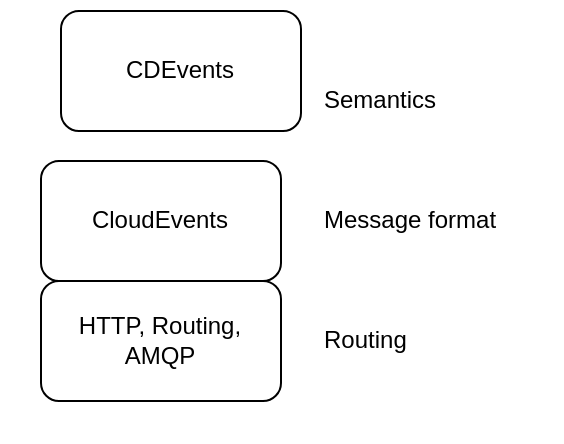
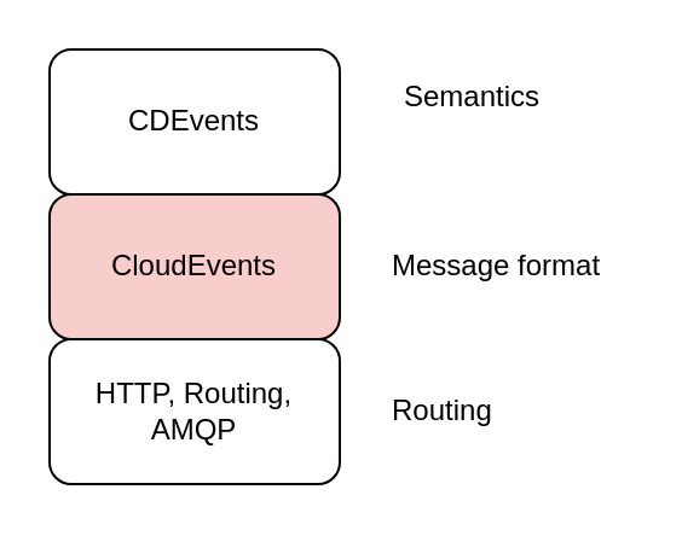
- <mxCell id="4" value="CDEvents" style="rounded=1;whiteSpace=wrap;html=1;" vertex="1" parent="1"><mxGeometry x="30" y="5" width="120" height="60" as="geometry" /></mxCell>
+ <mxCell id="4" value="CDEvents" style="rounded=1;whiteSpace=wrap;html=1;" vertex="1" parent="1"><mxGeometry x="20" y="20" width="120" height="60" as="geometry" /></mxCell>
- <mxCell id="7" value="Semantics" style="text;html=1;strokeColor=none;fillColor=none;align=left;verticalAlign=middle;whiteSpace=wrap;rounded=0;" vertex="1" parent="1"><mxGeometry x="160" y="35" width="100" height="30" as="geometry" /></mxCell>
+ <mxCell id="7" value="Semantics" style="text;html=1;strokeColor=none;fillColor=none;align=left;verticalAlign=middle;whiteSpace=wrap;rounded=0;" vertex="1" parent="1"><mxGeometry x="165" y="25" width="100" height="30" as="geometry" /></mxCell>
- <mxCell id="3" value="CloudEvents" style="rounded=1;whiteSpace=wrap;html=1;" vertex="1" parent="1"><mxGeometry x="20" y="80" width="120" height="60" as="geometry" /></mxCell>
+ <mxCell id="3" value="CloudEvents" style="rounded=1;whiteSpace=wrap;html=1;fillColor=#f8cecc;" vertex="1" parent="1"><mxGeometry x="20" y="80" width="120" height="60" as="geometry" /></mxCell>
